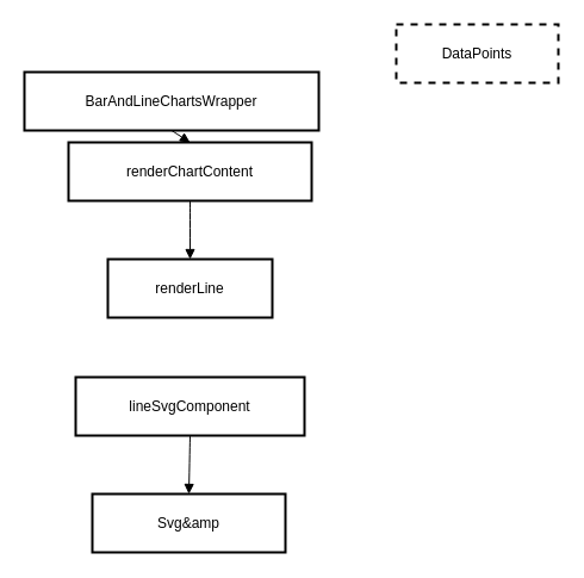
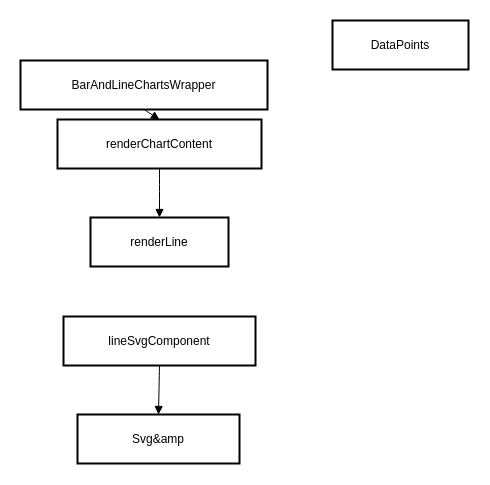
- <mxCell id="7" value="DataPoints" style="whiteSpace=wrap;strokeWidth=2;dashed=1;" vertex="1" parent="1"><mxGeometry x="332" y="20" width="136" height="49" as="geometry" /></mxCell>
+ <mxCell id="7" value="DataPoints" style="whiteSpace=wrap;strokeWidth=2;" vertex="1" parent="1"><mxGeometry x="332" y="20" width="136" height="49" as="geometry" /></mxCell>
